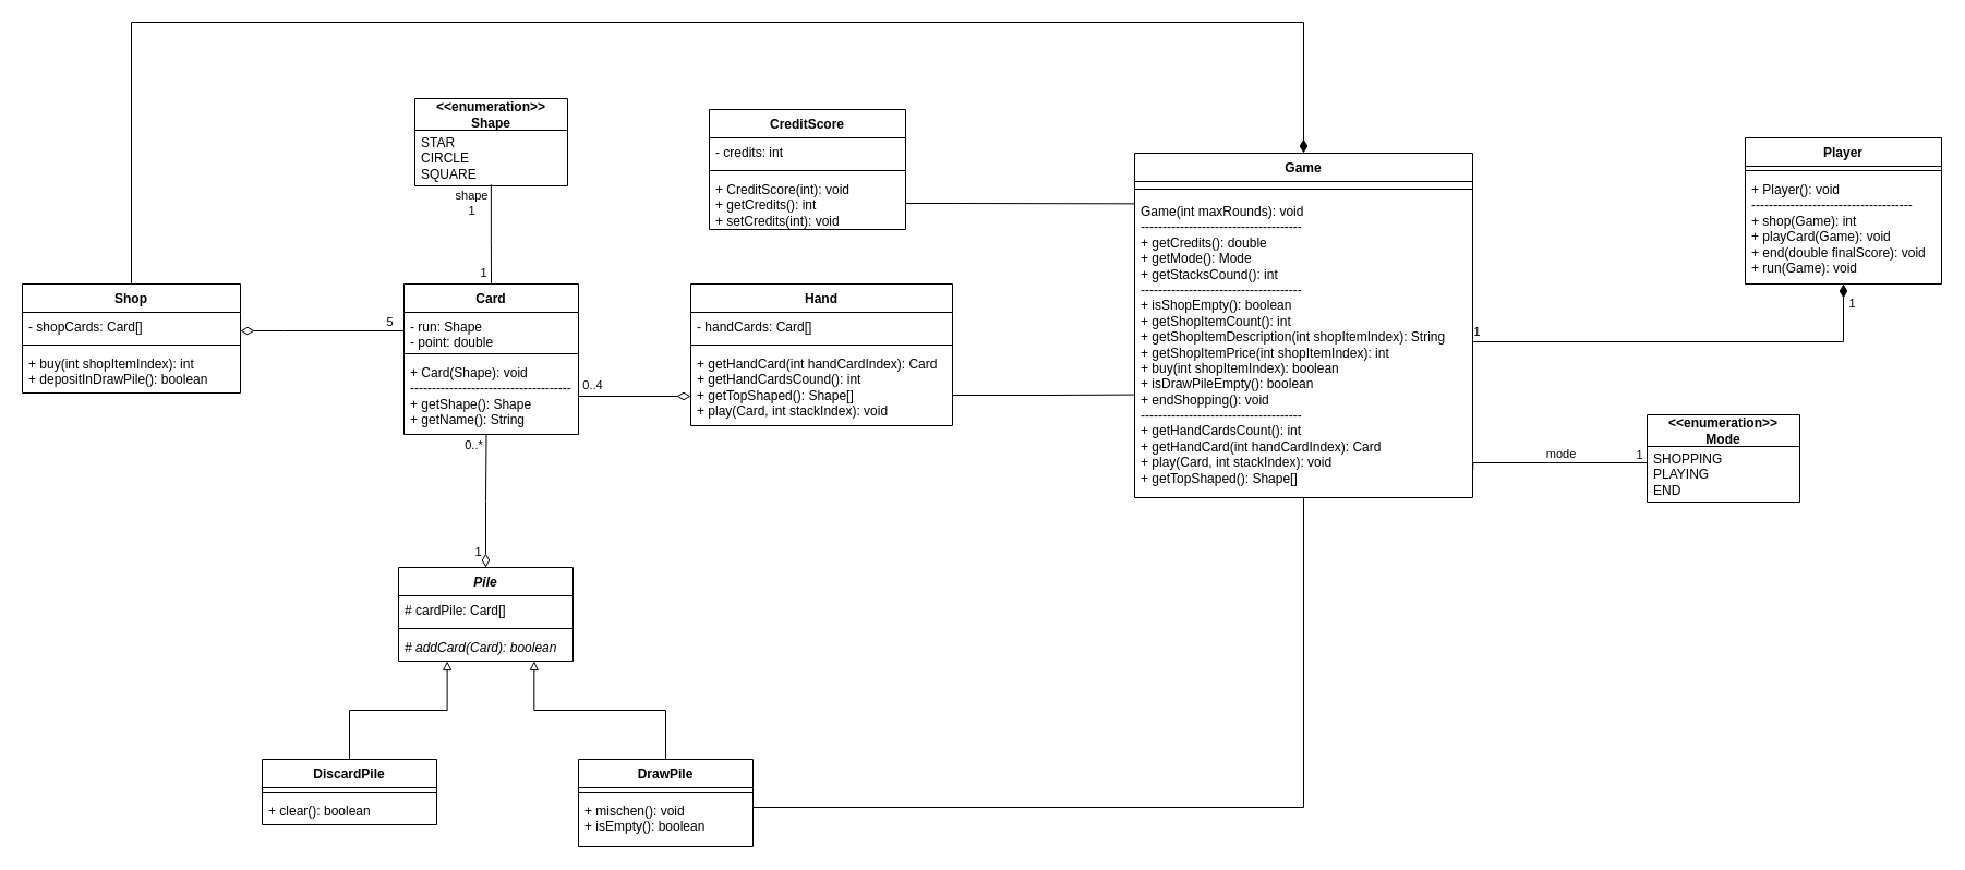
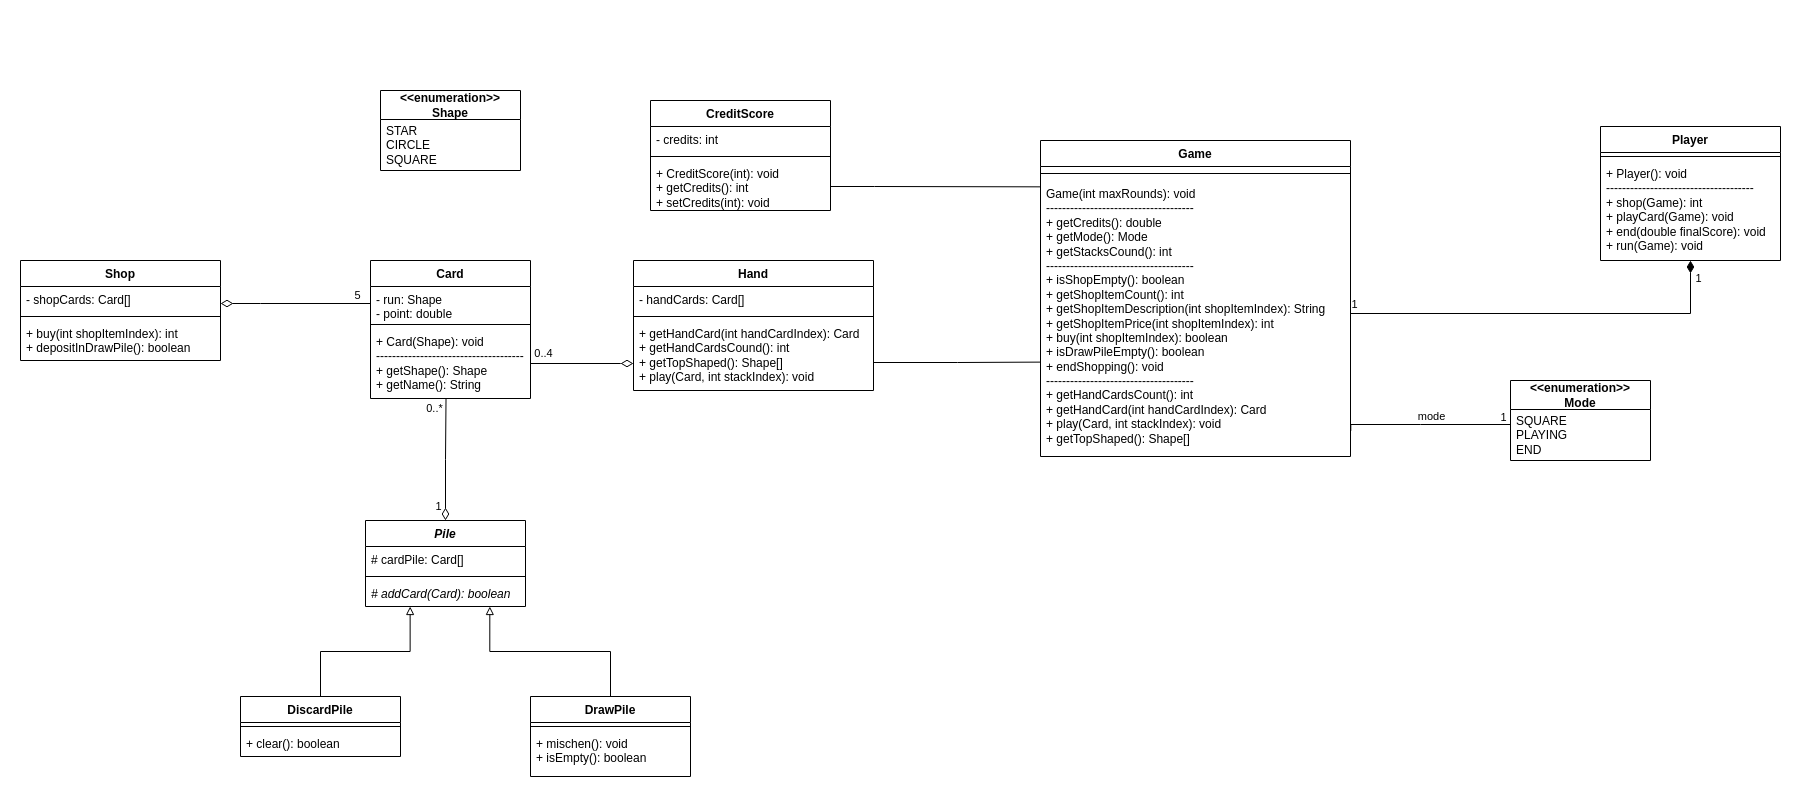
- <mxCell id="20" style="edgeStyle=orthogonalEdgeStyle;rounded=0;orthogonalLoop=1;jettySize=auto;html=1;exitX=0.5;exitY=0;exitDx=0;exitDy=0;entryX=0.5;entryY=0;entryDx=0;entryDy=0;endArrow=diamondThin;endFill=1;startArrow=none;startFill=0;endSize=10;" edge="1" parent="1" source="21" target="3"><mxGeometry relative="1" as="geometry"><Array as="points"><mxPoint x="120" y="20" /><mxPoint x="1195" y="20" /></Array></mxGeometry></mxCell>
- <mxCell id="15" style="edgeStyle=elbowEdgeStyle;rounded=0;orthogonalLoop=1;jettySize=auto;html=1;endArrow=none;endFill=0;elbow=vertical;entryX=0.5;entryY=0;entryDx=0;entryDy=0;labelBackgroundColor=none;fontColor=default;exitX=0.499;exitY=0.974;exitDx=0;exitDy=0;exitPerimeter=0;" edge="1" parent="1" source="14" target="9"><mxGeometry relative="1" as="geometry"><mxPoint x="470" y="230" as="targetPoint" /><Array as="points"><mxPoint x="410" y="220" /></Array></mxGeometry></mxCell>
- <mxCell id="16" value="1" style="edgeLabel;html=1;align=center;verticalAlign=middle;resizable=0;points=[];labelBackgroundColor=none;" vertex="1" connectable="0" parent="15"><mxGeometry x="0.869" relative="1" as="geometry"><mxPoint x="-8" y="-4" as="offset" /></mxGeometry></mxCell>
- <mxCell id="17" value="&lt;div&gt;shape&lt;/div&gt;1" style="edgeLabel;html=1;align=center;verticalAlign=middle;resizable=0;points=[];labelBackgroundColor=none;" vertex="1" connectable="0" parent="15"><mxGeometry x="-0.845" relative="1" as="geometry"><mxPoint x="-18" y="10" as="offset" /></mxGeometry></mxCell>
- <mxCell id="19" value="SHOPPING&lt;div&gt;PLAYING&lt;/div&gt;&lt;div&gt;END&lt;/div&gt;" style="text;html=1;strokeColor=none;fillColor=none;align=left;verticalAlign=middle;spacingLeft=4;spacingRight=4;overflow=hidden;rotatable=0;points=[[0,0.5],[1,0.5]];portConstraint=eastwest;whiteSpace=wrap;labelBackgroundColor=none;" vertex="1" parent="18"><mxGeometry y="29" width="140" height="51" as="geometry" /></mxCell>
+ <mxCell id="19" value="SQUARE&lt;div&gt;PLAYING&lt;/div&gt;&lt;div&gt;END&lt;/div&gt;" style="text;html=1;strokeColor=none;fillColor=none;align=left;verticalAlign=middle;spacingLeft=4;spacingRight=4;overflow=hidden;rotatable=0;points=[[0,0.5],[1,0.5]];portConstraint=eastwest;whiteSpace=wrap;labelBackgroundColor=none;" vertex="1" parent="18"><mxGeometry y="29" width="140" height="51" as="geometry" /></mxCell>
- <mxCell id="2" style="edgeStyle=orthogonalEdgeStyle;rounded=0;orthogonalLoop=1;jettySize=auto;html=1;exitX=0.5;exitY=1;exitDx=0;exitDy=0;endArrow=none;endFill=0;" edge="1" parent="1" source="3" target="29"><mxGeometry relative="1" as="geometry"><Array as="points"><mxPoint x="1195" y="740" /></Array></mxGeometry></mxCell>
